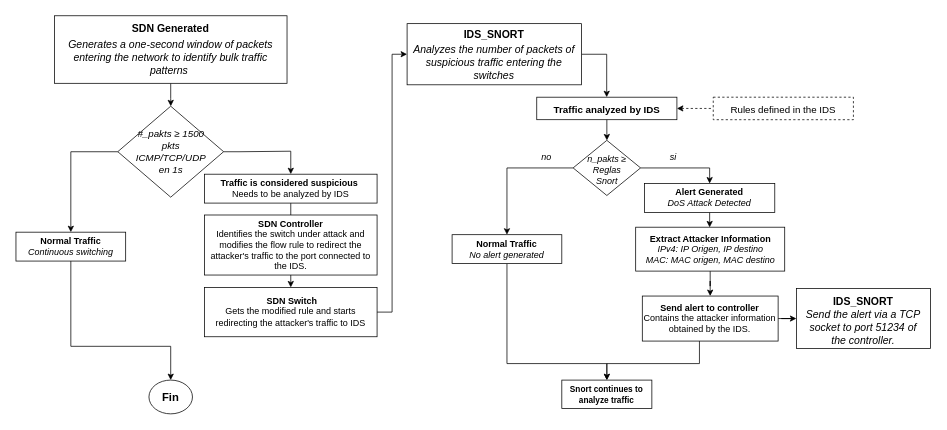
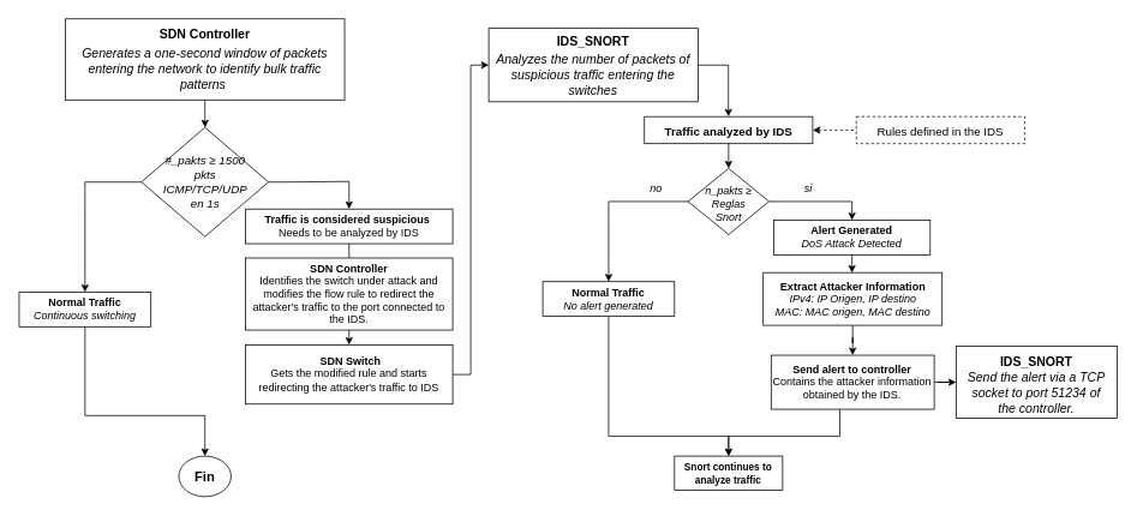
- <mxCell id="31" value="&lt;span style=&quot;font-size: 14px;&quot;&gt;&lt;b&gt;SDN Generated&lt;/b&gt;&lt;/span&gt;" style="text;html=1;align=center;verticalAlign=middle;whiteSpace=wrap;rounded=0;fontFamily=Helvetica;fontSize=26;fontColor=default;" parent="1" vertex="1"><mxGeometry x="167.81" y="23.5" width="118.38" height="20" as="geometry" /></mxCell>
+ <mxCell id="31" value="&lt;span style=&quot;font-size: 14px;&quot;&gt;&lt;b&gt;SDN Controller&lt;/b&gt;&lt;/span&gt;" style="text;html=1;align=center;verticalAlign=middle;whiteSpace=wrap;rounded=0;fontFamily=Helvetica;fontSize=26;fontColor=default;" parent="1" vertex="1"><mxGeometry x="167.81" y="23.5" width="118.38" height="20" as="geometry" /></mxCell>
- <mxCell id="38" value="&lt;font&gt;&lt;b style=&quot;&quot;&gt;Normal Traffic&lt;/b&gt;&lt;br&gt;&lt;i&gt;Continuous switching&lt;/i&gt;&lt;br&gt;&lt;/font&gt;" style="rounded=0;whiteSpace=wrap;html=1;" parent="1" vertex="1"><mxGeometry x="20.77" y="308.88" width="146.22" height="38.5" as="geometry" /></mxCell>
+ <mxCell id="38" value="&lt;font&gt;&lt;b style=&quot;&quot;&gt;Normal Traffic&lt;/b&gt;&lt;br&gt;&lt;i&gt;Continuous switching&lt;/i&gt;&lt;br&gt;&lt;/font&gt;" style="rounded=0;whiteSpace=wrap;html=1;" parent="1" vertex="1"><mxGeometry x="20.77" y="323.88" width="146.22" height="38.5" as="geometry" /></mxCell>
